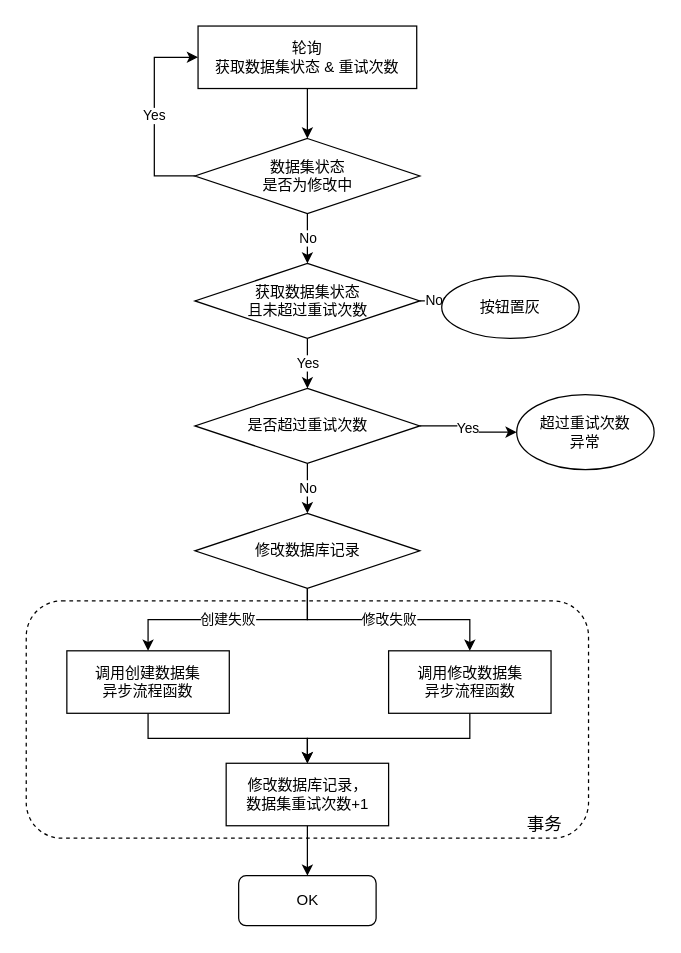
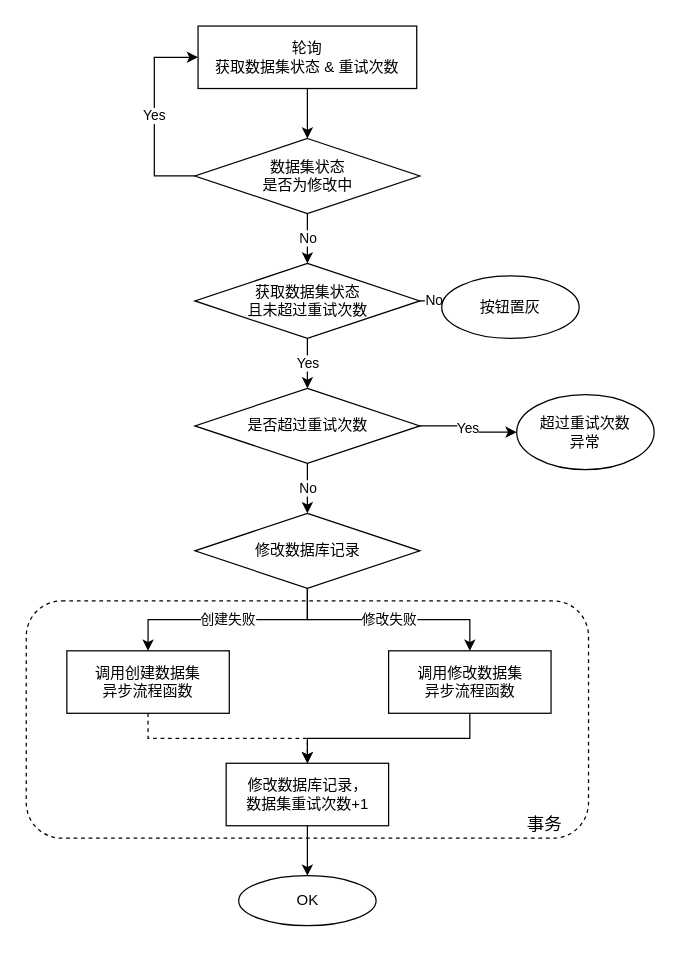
- <mxCell id="8" style="edgeStyle=orthogonalEdgeStyle;rounded=0;orthogonalLoop=1;jettySize=auto;html=1;exitX=0.5;exitY=1;exitDx=0;exitDy=0;entryX=0.5;entryY=0;entryDx=0;entryDy=0;" edge="1" parent="1" source="9" target="19"><mxGeometry relative="1" as="geometry"><mxPoint x="253" y="600" as="targetPoint" /></mxGeometry></mxCell>
+ <mxCell id="8" style="edgeStyle=orthogonalEdgeStyle;rounded=0;orthogonalLoop=1;jettySize=auto;html=1;exitX=0.5;exitY=1;exitDx=0;exitDy=0;entryX=0.5;entryY=0;entryDx=0;entryDy=0;dashed=1;" edge="1" parent="1" source="9" target="19"><mxGeometry relative="1" as="geometry"><mxPoint x="253" y="600" as="targetPoint" /></mxGeometry></mxCell>
- <mxCell id="25" value="OK" style="whiteSpace=wrap;html=1;rounded=1;" vertex="1" parent="1"><mxGeometry x="190.5" y="700" width="110" height="40" as="geometry" /></mxCell>
+ <mxCell id="25" value="OK" style="ellipse;whiteSpace=wrap;html=1;" vertex="1" parent="1"><mxGeometry x="190.5" y="700" width="110" height="40" as="geometry" /></mxCell>
